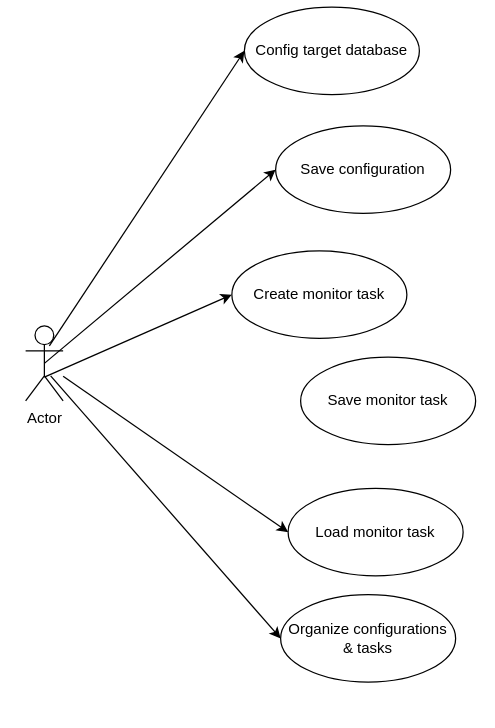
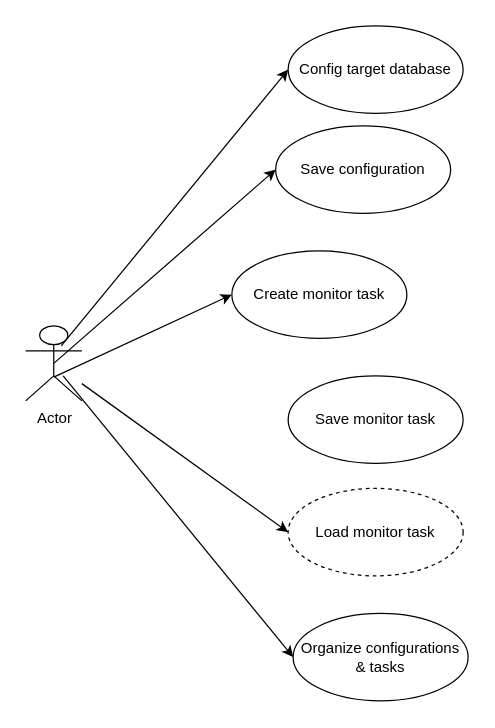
- <mxCell id="3" value="Config target database" style="ellipse;whiteSpace=wrap;html=1;" vertex="1" parent="1"><mxGeometry x="195" y="5" width="140" height="70" as="geometry" /></mxCell>
+ <mxCell id="3" value="Config target database" style="ellipse;whiteSpace=wrap;html=1;" vertex="1" parent="1"><mxGeometry x="230" y="20" width="140" height="70" as="geometry" /></mxCell>
- <mxCell id="2" value="Actor" style="shape=umlActor;verticalLabelPosition=bottom;verticalAlign=top;html=1;" parent="1" vertex="1"><mxGeometry x="20" y="260" width="30" height="60" as="geometry" /></mxCell>
+ <mxCell id="2" value="Actor" style="shape=umlActor;verticalLabelPosition=bottom;verticalAlign=top;html=1;" parent="1" vertex="1"><mxGeometry x="20" y="260" width="45" height="60" as="geometry" /></mxCell>
- <mxCell id="5" value="Save monitor task" style="ellipse;whiteSpace=wrap;html=1;" vertex="1" parent="1"><mxGeometry x="240" y="285" width="140" height="70" as="geometry" /></mxCell>
+ <mxCell id="5" value="Save monitor task" style="ellipse;whiteSpace=wrap;html=1;" vertex="1" parent="1"><mxGeometry x="230" y="300" width="140" height="70" as="geometry" /></mxCell>
- <mxCell id="6" value="Load monitor task" style="ellipse;whiteSpace=wrap;html=1;" vertex="1" parent="1"><mxGeometry x="230" y="390" width="140" height="70" as="geometry" /></mxCell>
+ <mxCell id="6" value="Load monitor task" style="ellipse;whiteSpace=wrap;html=1;dashed=1;" vertex="1" parent="1"><mxGeometry x="230" y="390" width="140" height="70" as="geometry" /></mxCell>
- <mxCell id="8" value="Organize configurations &amp;amp; tasks" style="ellipse;whiteSpace=wrap;html=1;" vertex="1" parent="1"><mxGeometry x="224" y="475" width="140" height="70" as="geometry" /></mxCell>
+ <mxCell id="8" value="Organize configurations &amp;amp; tasks" style="ellipse;whiteSpace=wrap;html=1;" vertex="1" parent="1"><mxGeometry x="234" y="490" width="140" height="70" as="geometry" /></mxCell>
